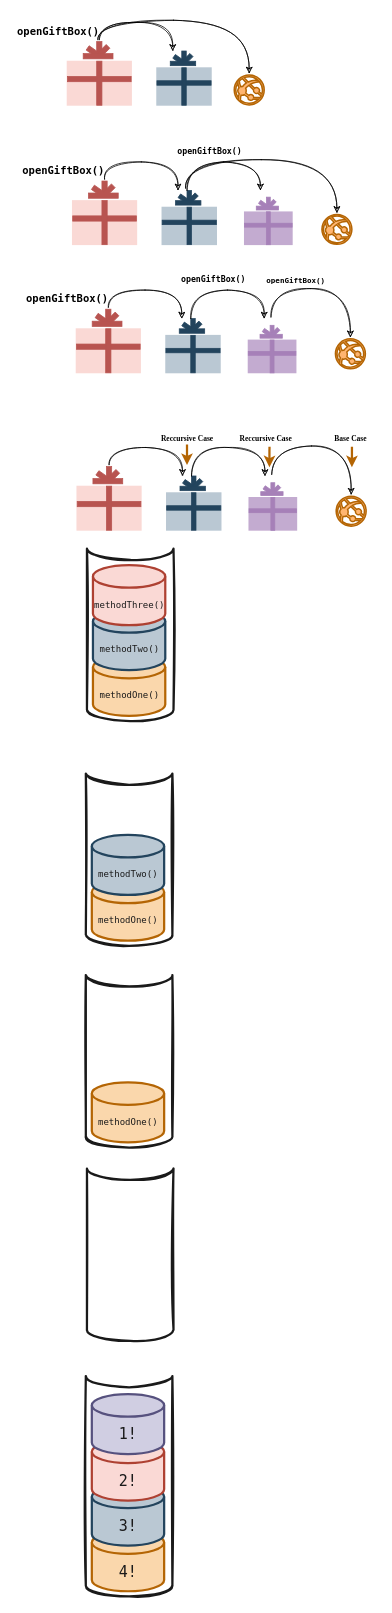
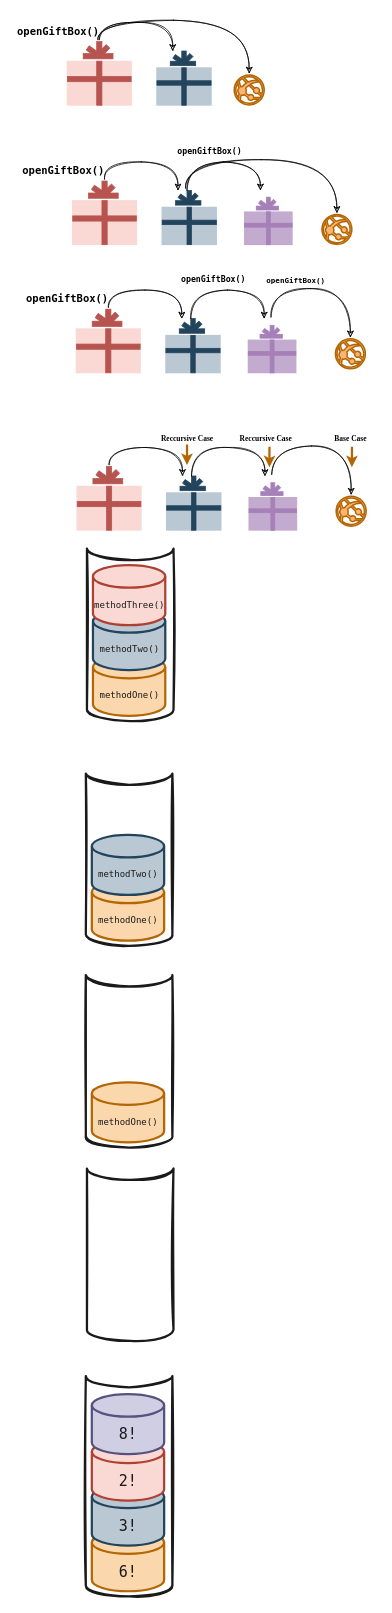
- <mxCell id="131" value="&lt;pre&gt;&lt;font color=&quot;#1a1a1a&quot; style=&quot;font-size: 20px&quot;&gt;1!&lt;/font&gt;&lt;/pre&gt;" style="shape=cylinder3;whiteSpace=wrap;html=1;boundedLbl=1;backgroundOutline=1;size=15;sketch=0;strokeColor=#56517e;strokeWidth=3;fillColor=#d0cee2;fontFamily=Verdana;fontSize=10;" vertex="1" parent="1"><mxGeometry x="122" y="1859" width="96.5" height="80" as="geometry" /></mxCell>
+ <mxCell id="131" value="&lt;pre&gt;&lt;font color=&quot;#1a1a1a&quot; style=&quot;font-size: 20px&quot;&gt;8!&lt;/font&gt;&lt;/pre&gt;" style="shape=cylinder3;whiteSpace=wrap;html=1;boundedLbl=1;backgroundOutline=1;size=15;sketch=0;strokeColor=#56517e;strokeWidth=3;fillColor=#d0cee2;fontFamily=Verdana;fontSize=10;" vertex="1" parent="1"><mxGeometry x="122" y="1859" width="96.5" height="80" as="geometry" /></mxCell>
- <mxCell id="128" value="&lt;pre&gt;&lt;font color=&quot;#1a1a1a&quot; style=&quot;font-size: 20px&quot;&gt;4!&lt;/font&gt;&lt;/pre&gt;" style="shape=cylinder3;whiteSpace=wrap;html=1;boundedLbl=1;backgroundOutline=1;size=15;sketch=0;strokeColor=#b46504;strokeWidth=3;fillColor=#fad7ac;fontFamily=Verdana;fontSize=10;" vertex="1" parent="1"><mxGeometry x="122" y="2042" width="96.5" height="80" as="geometry" /></mxCell>
+ <mxCell id="128" value="&lt;pre&gt;&lt;font color=&quot;#1a1a1a&quot; style=&quot;font-size: 20px&quot;&gt;6!&lt;/font&gt;&lt;/pre&gt;" style="shape=cylinder3;whiteSpace=wrap;html=1;boundedLbl=1;backgroundOutline=1;size=15;sketch=0;strokeColor=#b46504;strokeWidth=3;fillColor=#fad7ac;fontFamily=Verdana;fontSize=10;" vertex="1" parent="1"><mxGeometry x="122" y="2042" width="96.5" height="80" as="geometry" /></mxCell>
